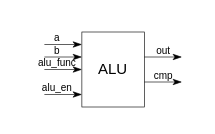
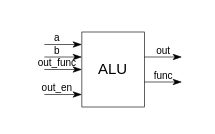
- <mxCell id="8" value="alu_func" style="text;html=1;align=center;verticalAlign=middle;resizable=0;points=[];autosize=1;strokeColor=none;fillColor=none;fontSize=8;fontFamily=Helvetica;fontColor=#000000;" vertex="1" parent="1"><mxGeometry x="20" y="40" width="50" height="20" as="geometry" /></mxCell>
+ <mxCell id="8" value="out_func" style="text;html=1;align=center;verticalAlign=middle;resizable=0;points=[];autosize=1;strokeColor=none;fillColor=none;fontSize=8;fontFamily=Helvetica;fontColor=#000000;" vertex="1" parent="1"><mxGeometry x="20" y="40" width="50" height="20" as="geometry" /></mxCell>
- <mxCell id="12" value="cmp" style="text;html=1;align=center;verticalAlign=middle;resizable=0;points=[];autosize=1;strokeColor=none;fillColor=none;fontSize=8;fontFamily=Helvetica;fontColor=#000000;" vertex="1" parent="1"><mxGeometry x="110" y="50" width="40" height="20" as="geometry" /></mxCell>
+ <mxCell id="12" value="func" style="text;html=1;align=center;verticalAlign=middle;resizable=0;points=[];autosize=1;strokeColor=none;fillColor=none;fontSize=8;fontFamily=Helvetica;fontColor=#000000;" vertex="1" parent="1"><mxGeometry x="110" y="50" width="40" height="20" as="geometry" /></mxCell>
- <mxCell id="14" value="alu_en" style="text;html=1;align=center;verticalAlign=middle;resizable=0;points=[];autosize=1;strokeColor=none;fillColor=none;fontSize=8;fontFamily=Helvetica;fontColor=#000000;" vertex="1" parent="1"><mxGeometry x="20" y="60" width="50" height="20" as="geometry" /></mxCell>
+ <mxCell id="14" value="out_en" style="text;html=1;align=center;verticalAlign=middle;resizable=0;points=[];autosize=1;strokeColor=none;fillColor=none;fontSize=8;fontFamily=Helvetica;fontColor=#000000;" vertex="1" parent="1"><mxGeometry x="20" y="60" width="50" height="20" as="geometry" /></mxCell>
